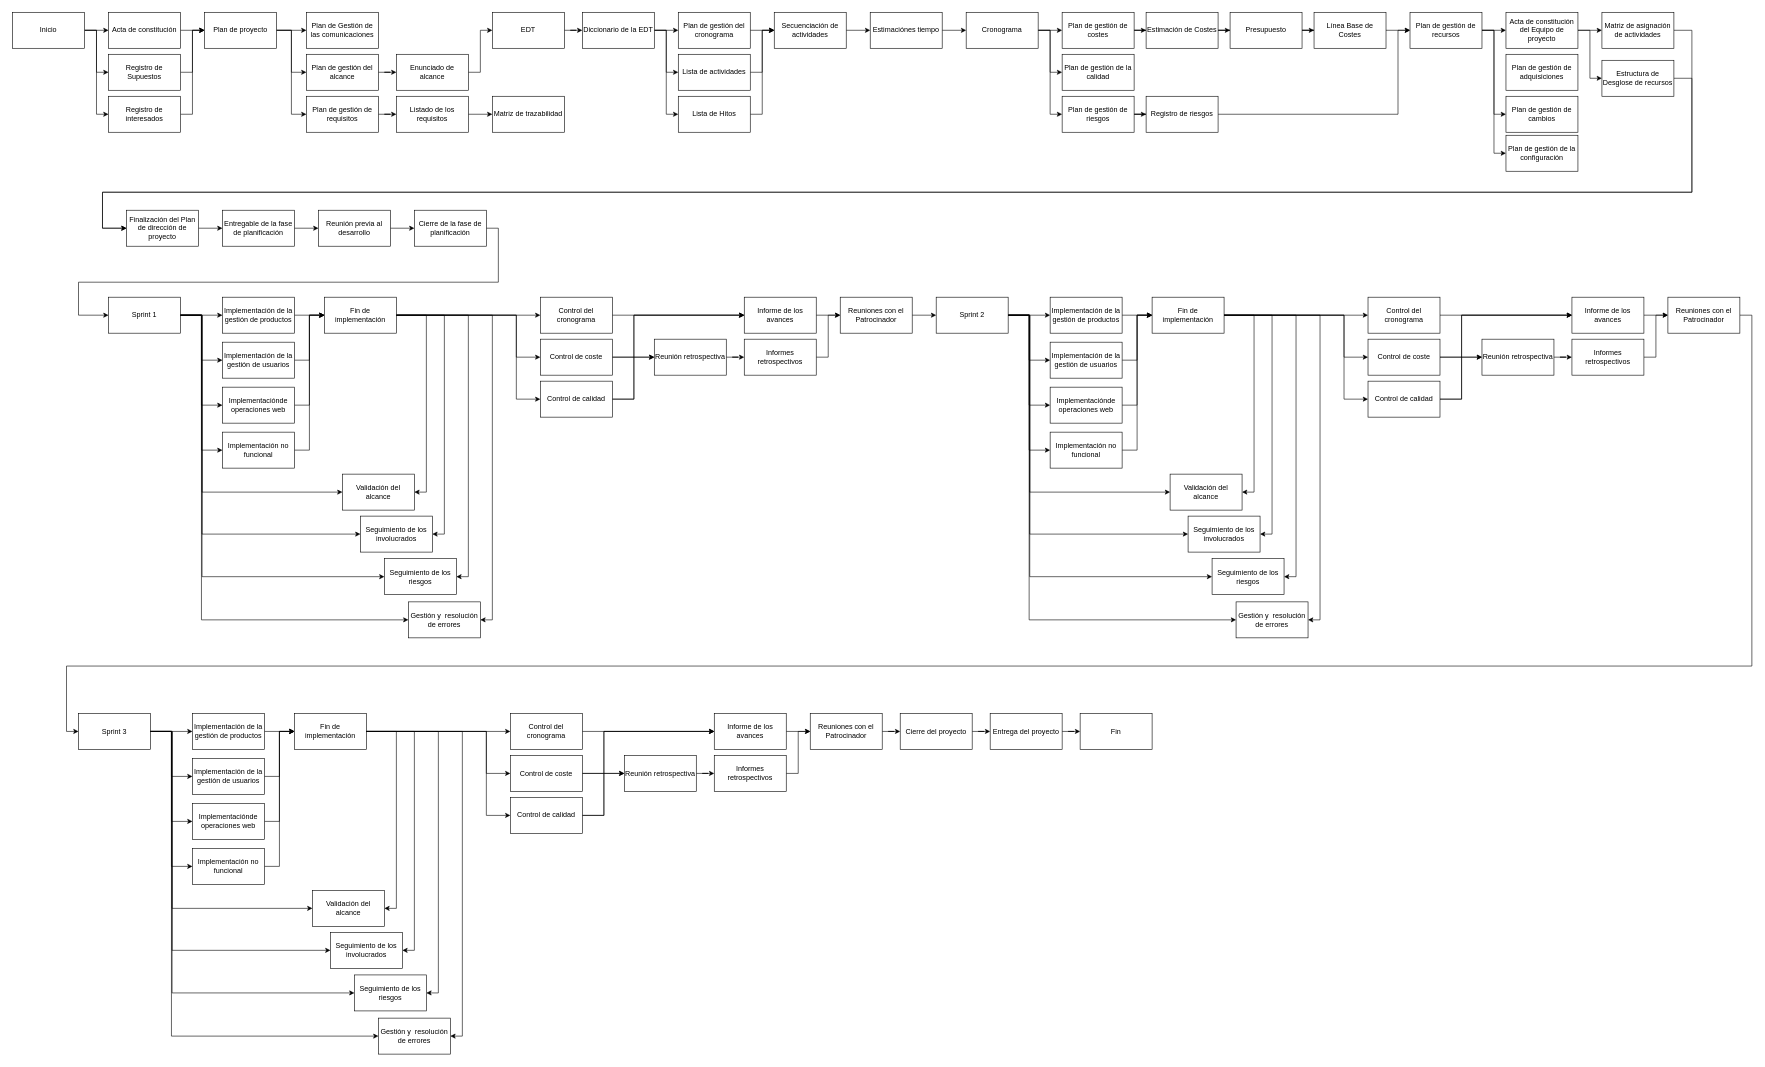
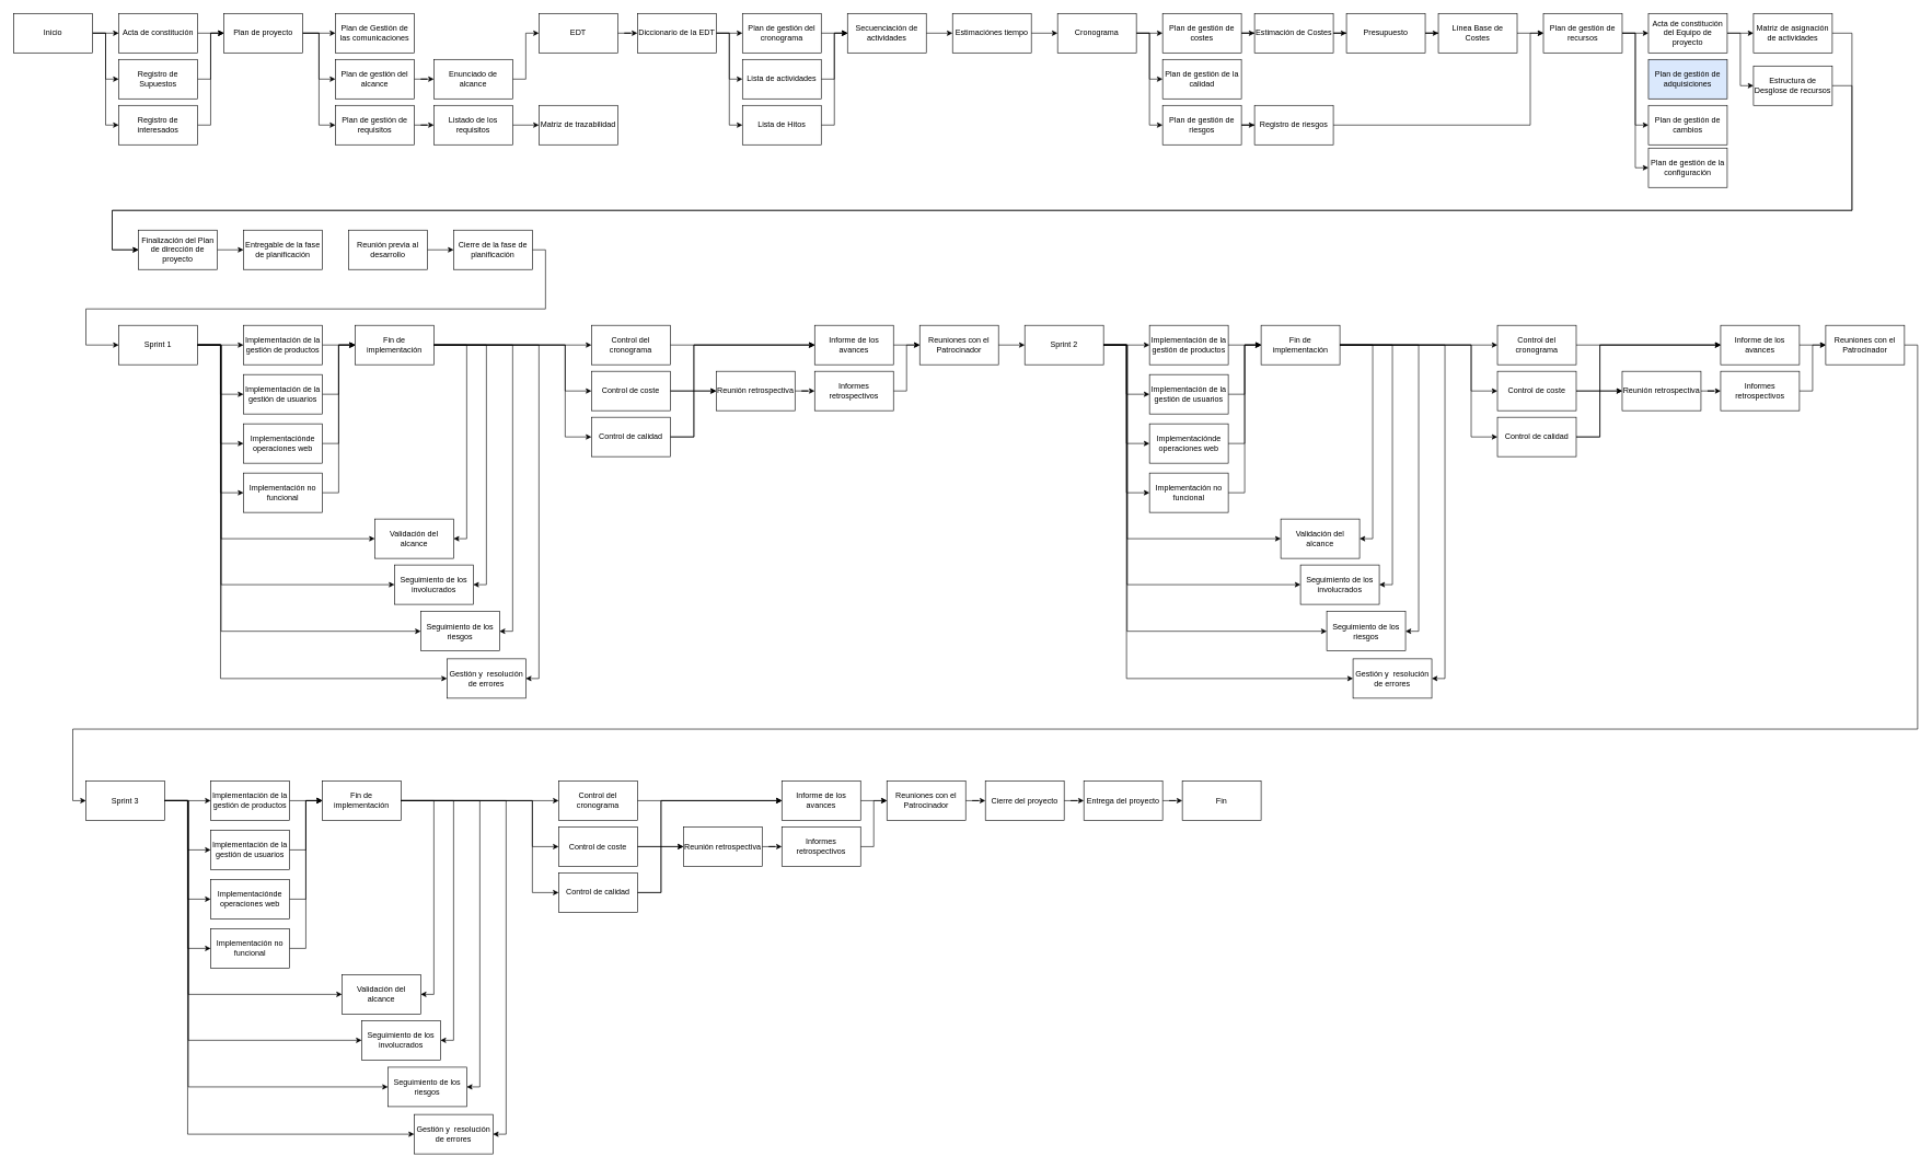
- <mxCell id="24" value="Plan de gestión de adquisiciones" style="rounded=0;whiteSpace=wrap;html=1;" vertex="1" parent="1"><mxGeometry x="2510" y="90" width="120" height="60" as="geometry" /></mxCell>
+ <mxCell id="24" value="Plan de gestión de adquisiciones" style="rounded=0;whiteSpace=wrap;html=1;fillColor=#dae8fc;" vertex="1" parent="1"><mxGeometry x="2510" y="90" width="120" height="60" as="geometry" /></mxCell>
- <mxCell id="42" style="edgeStyle=orthogonalEdgeStyle;rounded=0;orthogonalLoop=1;jettySize=auto;html=1;entryX=0;entryY=0.5;entryDx=0;entryDy=0;" edge="1" parent="1" source="43" target="45"><mxGeometry relative="1" as="geometry" /></mxCell>
